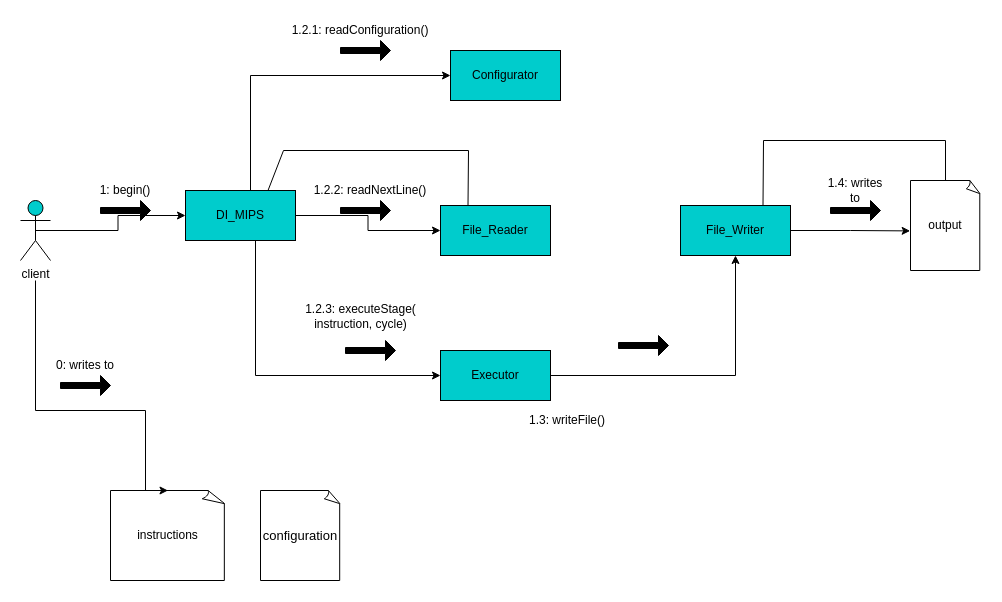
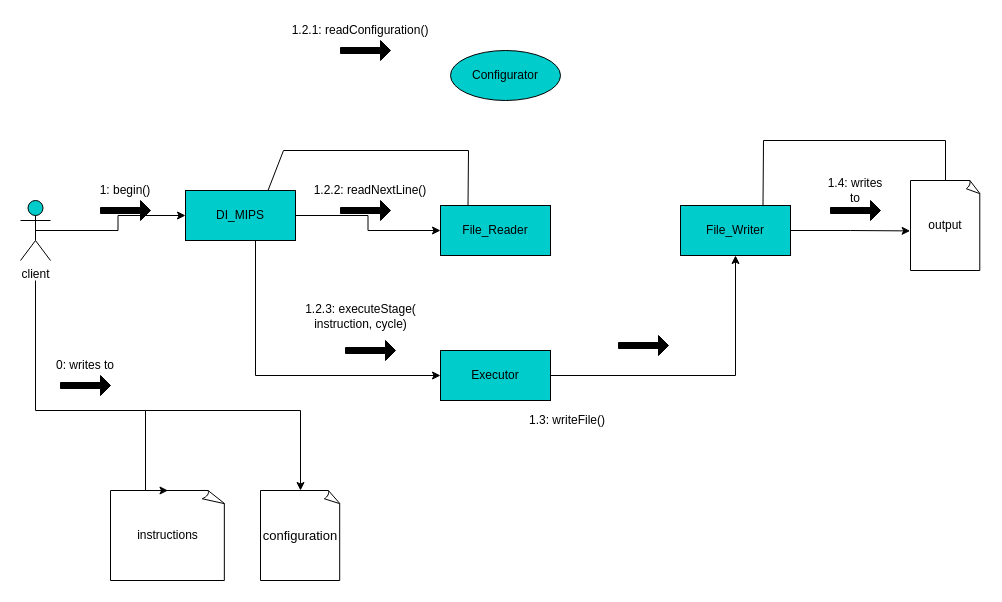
- <mxCell id="12" style="edgeStyle=orthogonalEdgeStyle;rounded=0;orthogonalLoop=1;jettySize=auto;html=1;entryX=0;entryY=0.5;entryDx=0;entryDy=0;" parent="1" source="13" target="21" edge="1"><mxGeometry relative="1" as="geometry"><Array as="points"><mxPoint x="250" y="75" /></Array></mxGeometry></mxCell>
- <mxCell id="21" value="Configurator" style="html=1;whiteSpace=wrap;fillColor=#00CCCC;" parent="1" vertex="1"><mxGeometry x="450" y="50" width="110" height="50" as="geometry" /></mxCell>
+ <mxCell id="21" value="Configurator" style="ellipse;html=1;whiteSpace=wrap;fillColor=#00CCCC;" parent="1" vertex="1"><mxGeometry x="450" y="50" width="110" height="50" as="geometry" /></mxCell>
+ <mxCell id="7" value="" style="endArrow=classic;html=1;rounded=0;edgeStyle=orthogonalEdgeStyle;entryX=0.5;entryY=0;entryDx=0;entryDy=0;entryPerimeter=0;exitX=0.5;exitY=0;exitDx=0;exitDy=0;exitPerimeter=0;" parent="1" source="5" target="4" edge="1"><mxGeometry width="50" height="50" relative="1" as="geometry"><mxPoint x="170" y="330" as="sourcePoint" /><mxPoint x="210" y="340" as="targetPoint" /><Array as="points"><mxPoint x="145" y="410" /><mxPoint x="300" y="410" /></Array></mxGeometry></mxCell>
